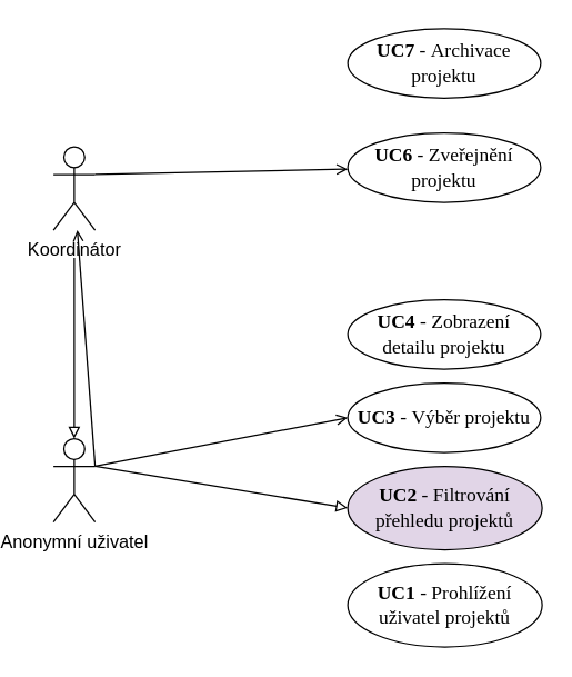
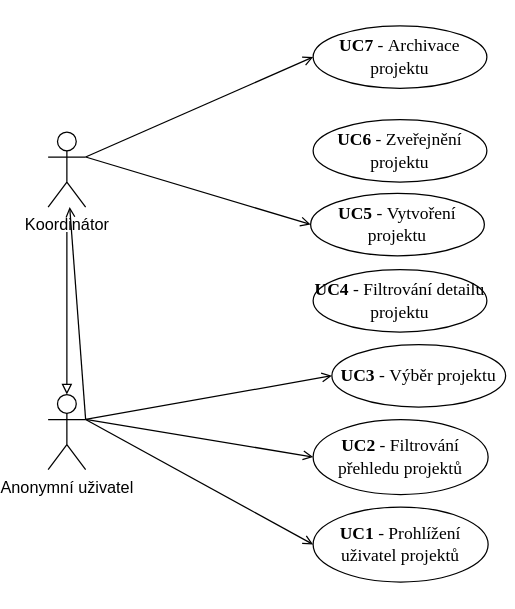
- <mxCell id="8" style="rounded=0;orthogonalLoop=1;jettySize=auto;html=1;exitX=1;exitY=0.333;exitDx=0;exitDy=0;exitPerimeter=0;endArrow=open;endFill=0;" parent="1" source="9" target="16" edge="1"><mxGeometry relative="1" as="geometry" /></mxCell>
+ <mxCell id="8" style="rounded=0;orthogonalLoop=1;jettySize=auto;html=1;exitX=1;exitY=0.333;exitDx=0;exitDy=0;exitPerimeter=0;entryX=0;entryY=0.5;entryDx=0;entryDy=0;endArrow=open;endFill=0;" parent="1" source="9" target="17" edge="1"><mxGeometry relative="1" as="geometry" /></mxCell>
+ <mxCell id="7" style="edgeStyle=none;rounded=0;orthogonalLoop=1;jettySize=auto;html=1;exitX=1;exitY=0.333;exitDx=0;exitDy=0;exitPerimeter=0;entryX=0;entryY=0.5;entryDx=0;entryDy=0;endArrow=open;endFill=0;" parent="1" source="9" target="15" edge="1"><mxGeometry relative="1" as="geometry" /></mxCell>
+ <mxCell id="15" value="&lt;span dir=&quot;ltr&quot; role=&quot;presentation&quot; style=&quot;left: 182.806px; top: 505.496px; font-size: 14px; font-family: serif; transform: scaleX(1.244);&quot;&gt;&lt;b style=&quot;font-size: 14px;&quot;&gt;UC5&amp;nbsp;&lt;/b&gt;-&amp;nbsp;&lt;/span&gt;&lt;span dir=&quot;ltr&quot; role=&quot;presentation&quot; style=&quot;left: 182.806px; top: 798.806px; font-size: 14px; font-family: serif; transform: scaleX(1.246);&quot;&gt;Vytvoření projektu&lt;/span&gt;" style="ellipse;whiteSpace=wrap;html=1;fontSize=14;" parent="1" vertex="1"><mxGeometry x="230" y="154" width="139" height="50" as="geometry" /></mxCell>
- <mxCell id="14" value="&lt;span dir=&quot;ltr&quot; role=&quot;presentation&quot; style=&quot;left: 182.806px; top: 505.496px; font-size: 14px; font-family: serif; transform: scaleX(1.244);&quot;&gt;&lt;b style=&quot;font-size: 14px;&quot;&gt;UC4&amp;nbsp;&lt;/b&gt;-&amp;nbsp;&lt;/span&gt;&lt;span dir=&quot;ltr&quot; role=&quot;presentation&quot; style=&quot;left: 182.806px; top: 722.004px; font-size: 14px; font-family: serif; transform: scaleX(1.24);&quot;&gt;Zobrazení detailu projektu&lt;/span&gt;" style="ellipse;whiteSpace=wrap;html=1;fontSize=14;" parent="1" vertex="1"><mxGeometry x="232" y="215" width="139" height="50" as="geometry" /></mxCell>
+ <mxCell id="14" value="&lt;span dir=&quot;ltr&quot; role=&quot;presentation&quot; style=&quot;left: 182.806px; top: 505.496px; font-size: 14px; font-family: serif; transform: scaleX(1.244);&quot;&gt;&lt;b style=&quot;font-size: 14px;&quot;&gt;UC4&amp;nbsp;&lt;/b&gt;-&amp;nbsp;&lt;/span&gt;&lt;span dir=&quot;ltr&quot; role=&quot;presentation&quot; style=&quot;left: 182.806px; top: 722.004px; font-size: 14px; font-family: serif; transform: scaleX(1.24);&quot;&gt;Filtrování detailu projektu&lt;/span&gt;" style="ellipse;whiteSpace=wrap;html=1;fontSize=14;" parent="1" vertex="1"><mxGeometry x="232" y="215" width="139" height="50" as="geometry" /></mxCell>
- <mxCell id="13" value="&lt;span dir=&quot;ltr&quot; role=&quot;presentation&quot; style=&quot;left: 182.806px; top: 505.496px; font-size: 14px; font-family: serif; transform: scaleX(1.244);&quot;&gt;&lt;b style=&quot;font-size: 14px;&quot;&gt;UC3&amp;nbsp;&lt;/b&gt;-&amp;nbsp;&lt;/span&gt;&lt;span dir=&quot;ltr&quot; role=&quot;presentation&quot; style=&quot;left: 182.806px; top: 645.203px; font-size: 14px; font-family: serif; transform: scaleX(1.244);&quot;&gt;Výběr projektu&lt;/span&gt;" style="ellipse;whiteSpace=wrap;html=1;fontSize=14;" parent="1" vertex="1"><mxGeometry x="232" y="275" width="139" height="50" as="geometry" /></mxCell>
+ <mxCell id="13" value="&lt;span dir=&quot;ltr&quot; role=&quot;presentation&quot; style=&quot;left: 182.806px; top: 505.496px; font-size: 14px; font-family: serif; transform: scaleX(1.244);&quot;&gt;&lt;b style=&quot;font-size: 14px;&quot;&gt;UC3&amp;nbsp;&lt;/b&gt;-&amp;nbsp;&lt;/span&gt;&lt;span dir=&quot;ltr&quot; role=&quot;presentation&quot; style=&quot;left: 182.806px; top: 645.203px; font-size: 14px; font-family: serif; transform: scaleX(1.244);&quot;&gt;Výběr projektu&lt;/span&gt;" style="ellipse;whiteSpace=wrap;html=1;fontSize=14;" parent="1" vertex="1"><mxGeometry x="247" y="275" width="139" height="50" as="geometry" /></mxCell>
- <mxCell id="4" style="edgeStyle=none;rounded=0;orthogonalLoop=1;jettySize=auto;html=1;entryX=0;entryY=0.5;entryDx=0;entryDy=0;endArrow=block;endFill=0;exitX=1;exitY=0.333;exitDx=0;exitDy=0;exitPerimeter=0;" parent="1" source="2" target="12" edge="1"><mxGeometry relative="1" as="geometry"><mxPoint x="50" y="385" as="sourcePoint" /></mxGeometry></mxCell>
+ <mxCell id="4" style="edgeStyle=none;rounded=0;orthogonalLoop=1;jettySize=auto;html=1;entryX=0;entryY=0.5;entryDx=0;entryDy=0;endArrow=open;endFill=0;exitX=1;exitY=0.333;exitDx=0;exitDy=0;exitPerimeter=0;" parent="1" source="2" target="12" edge="1"><mxGeometry relative="1" as="geometry"><mxPoint x="50" y="385" as="sourcePoint" /></mxGeometry></mxCell>
- <mxCell id="12" value="&lt;span dir=&quot;ltr&quot; role=&quot;presentation&quot; style=&quot;left: 182.806px; top: 505.496px; font-size: 14px; font-family: serif; transform: scaleX(1.244);&quot;&gt;&lt;b style=&quot;font-size: 14px;&quot;&gt;UC2&amp;nbsp;&lt;/b&gt;-&amp;nbsp;&lt;/span&gt;&lt;span dir=&quot;ltr&quot; role=&quot;presentation&quot; style=&quot;left: 182.806px; top: 568.4px; font-size: 14px; font-family: serif; transform: scaleX(1.243);&quot;&gt;Filtrování přehledu projektů&lt;/span&gt;" style="ellipse;whiteSpace=wrap;html=1;fontSize=14;fillColor=#e1d5e7;" parent="1" vertex="1"><mxGeometry x="232" y="335" width="140" height="60" as="geometry" /></mxCell>
+ <mxCell id="12" value="&lt;span dir=&quot;ltr&quot; role=&quot;presentation&quot; style=&quot;left: 182.806px; top: 505.496px; font-size: 14px; font-family: serif; transform: scaleX(1.244);&quot;&gt;&lt;b style=&quot;font-size: 14px;&quot;&gt;UC2&amp;nbsp;&lt;/b&gt;-&amp;nbsp;&lt;/span&gt;&lt;span dir=&quot;ltr&quot; role=&quot;presentation&quot; style=&quot;left: 182.806px; top: 568.4px; font-size: 14px; font-family: serif; transform: scaleX(1.243);&quot;&gt;Filtrování přehledu projektů&lt;/span&gt;" style="ellipse;whiteSpace=wrap;html=1;fontSize=14;" parent="1" vertex="1"><mxGeometry x="232" y="335" width="140" height="60" as="geometry" /></mxCell>
+ <mxCell id="3" style="rounded=0;orthogonalLoop=1;jettySize=auto;html=1;entryX=0;entryY=0.5;entryDx=0;entryDy=0;endArrow=open;endFill=0;exitX=1;exitY=0.333;exitDx=0;exitDy=0;exitPerimeter=0;" parent="1" source="2" target="11" edge="1"><mxGeometry relative="1" as="geometry"><mxPoint x="50" y="385" as="sourcePoint" /></mxGeometry></mxCell>
